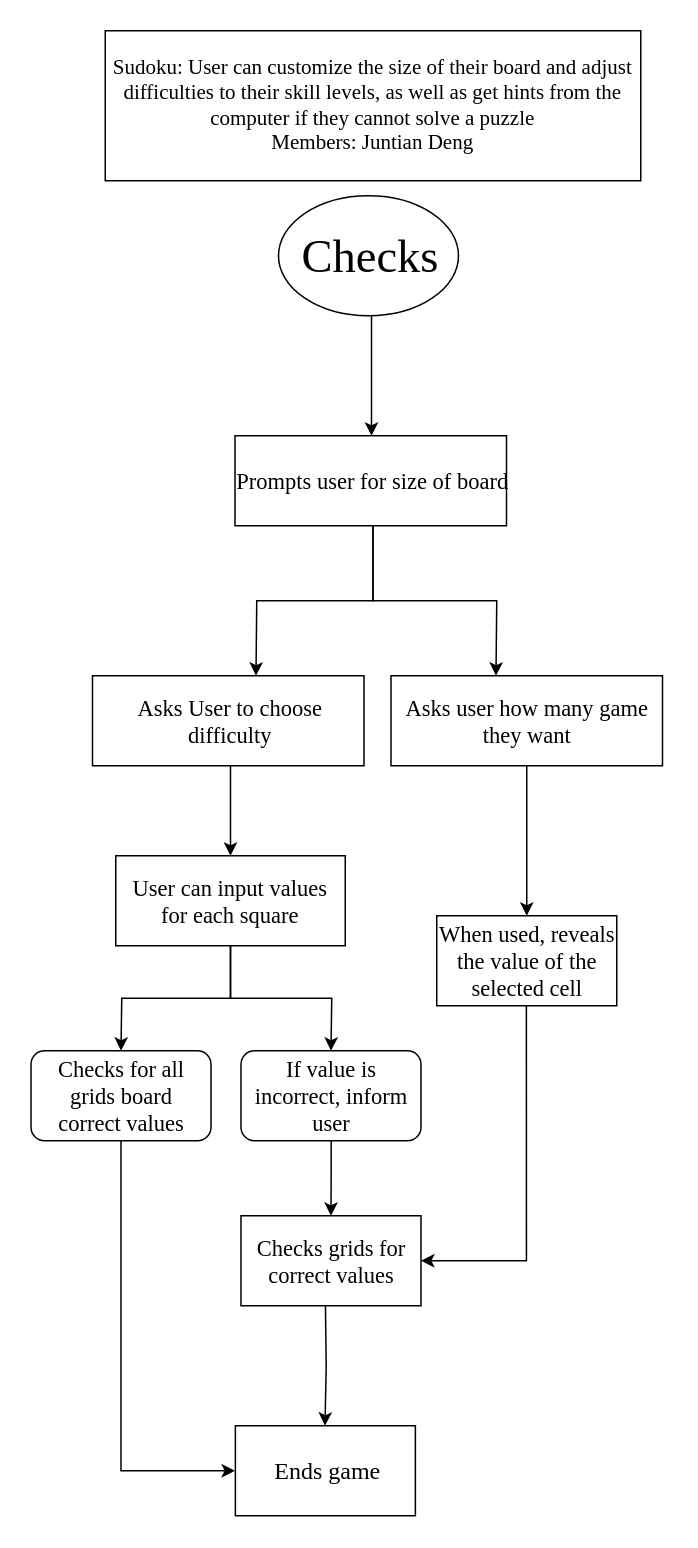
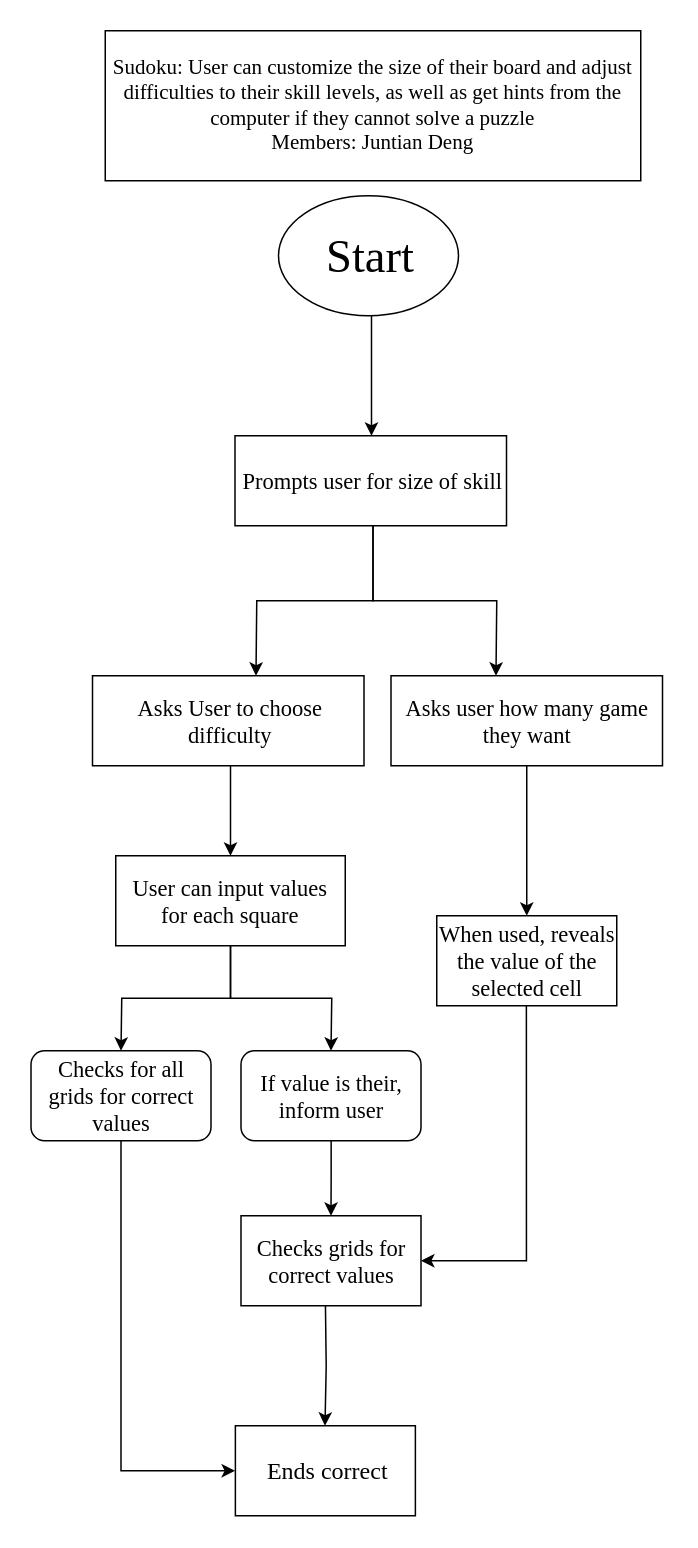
- <mxCell id="6" value="&lt;font face=&quot;Times New Roman&quot; style=&quot;font-size: 31px;&quot;&gt;Checks&lt;/font&gt;" style="text;html=1;strokeColor=none;fillColor=none;align=center;verticalAlign=middle;whiteSpace=wrap;rounded=0;" parent="1" vertex="1"><mxGeometry x="184" y="135" width="125" height="70" as="geometry" /></mxCell>
+ <mxCell id="6" value="&lt;font face=&quot;Times New Roman&quot; style=&quot;font-size: 31px;&quot;&gt;Start&lt;/font&gt;" style="text;html=1;strokeColor=none;fillColor=none;align=center;verticalAlign=middle;whiteSpace=wrap;rounded=0;" parent="1" vertex="1"><mxGeometry x="184" y="135" width="125" height="70" as="geometry" /></mxCell>
- <mxCell id="10" value="&lt;font style=&quot;font-size: 15px;&quot; face=&quot;Times New Roman&quot;&gt;Prompts user for size of board&lt;/font&gt;" style="text;html=1;strokeColor=none;fillColor=none;align=center;verticalAlign=middle;whiteSpace=wrap;rounded=0;" parent="1" vertex="1"><mxGeometry x="156" y="290" width="184" height="60" as="geometry" /></mxCell>
+ <mxCell id="10" value="&lt;font style=&quot;font-size: 15px;&quot; face=&quot;Times New Roman&quot;&gt;Prompts user for size of skill&lt;/font&gt;" style="text;html=1;strokeColor=none;fillColor=none;align=center;verticalAlign=middle;whiteSpace=wrap;rounded=0;" parent="1" vertex="1"><mxGeometry x="156" y="290" width="184" height="60" as="geometry" /></mxCell>
- <mxCell id="23" value="&lt;font face=&quot;Times New Roman&quot;&gt;&lt;span style=&quot;font-size: 15px;&quot;&gt;Checks for all grids board correct values&lt;/span&gt;&lt;/font&gt;" style="text;html=1;strokeColor=none;fillColor=none;align=center;verticalAlign=middle;whiteSpace=wrap;rounded=0;" parent="1" vertex="1"><mxGeometry x="23.75" y="700" width="112.5" height="60" as="geometry" /></mxCell>
+ <mxCell id="23" value="&lt;font face=&quot;Times New Roman&quot;&gt;&lt;span style=&quot;font-size: 15px;&quot;&gt;Checks for all grids for correct values&lt;/span&gt;&lt;/font&gt;" style="text;html=1;strokeColor=none;fillColor=none;align=center;verticalAlign=middle;whiteSpace=wrap;rounded=0;" parent="1" vertex="1"><mxGeometry x="23.75" y="700" width="112.5" height="60" as="geometry" /></mxCell>
- <mxCell id="26" value="&lt;font face=&quot;Times New Roman&quot;&gt;&lt;span style=&quot;font-size: 15px;&quot;&gt;If value is incorrect, inform user&lt;/span&gt;&lt;/font&gt;" style="text;html=1;strokeColor=none;fillColor=none;align=center;verticalAlign=middle;whiteSpace=wrap;rounded=0;" parent="1" vertex="1"><mxGeometry x="163.75" y="700" width="112.5" height="60" as="geometry" /></mxCell>
+ <mxCell id="26" value="&lt;font face=&quot;Times New Roman&quot;&gt;&lt;span style=&quot;font-size: 15px;&quot;&gt;If value is their, inform user&lt;/span&gt;&lt;/font&gt;" style="text;html=1;strokeColor=none;fillColor=none;align=center;verticalAlign=middle;whiteSpace=wrap;rounded=0;" parent="1" vertex="1"><mxGeometry x="163.75" y="700" width="112.5" height="60" as="geometry" /></mxCell>
- <mxCell id="32" value="&lt;font style=&quot;font-size: 16px;&quot; face=&quot;Times New Roman&quot;&gt;Ends game&lt;/font&gt;" style="text;html=1;strokeColor=none;fillColor=none;align=center;verticalAlign=middle;whiteSpace=wrap;rounded=0;" parent="1" vertex="1"><mxGeometry x="156" y="950" width="124" height="60" as="geometry" /></mxCell>
+ <mxCell id="32" value="&lt;font style=&quot;font-size: 16px;&quot; face=&quot;Times New Roman&quot;&gt;Ends correct&lt;/font&gt;" style="text;html=1;strokeColor=none;fillColor=none;align=center;verticalAlign=middle;whiteSpace=wrap;rounded=0;" parent="1" vertex="1"><mxGeometry x="156" y="950" width="124" height="60" as="geometry" /></mxCell>
